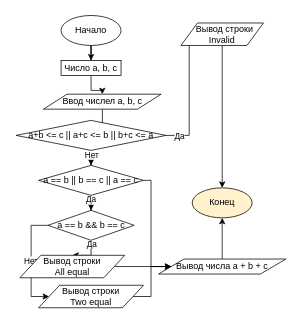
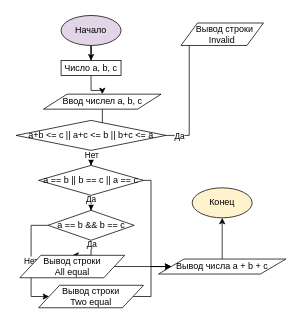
- <mxCell id="3" value="Начало" style="ellipse;whiteSpace=wrap;html=1;" vertex="1" parent="1"><mxGeometry x="81" y="20" width="80" height="40" as="geometry" /></mxCell>
+ <mxCell id="3" value="Начало" style="ellipse;whiteSpace=wrap;html=1;fillColor=#e1d5e7;" vertex="1" parent="1"><mxGeometry x="81" y="20" width="80" height="40" as="geometry" /></mxCell>
- <mxCell id="13" style="edgeStyle=orthogonalEdgeStyle;rounded=0;orthogonalLoop=1;jettySize=auto;html=1;entryX=0.5;entryY=0;entryDx=0;entryDy=0;" edge="1" parent="1" source="14" target="29"><mxGeometry relative="1" as="geometry" /></mxCell>
